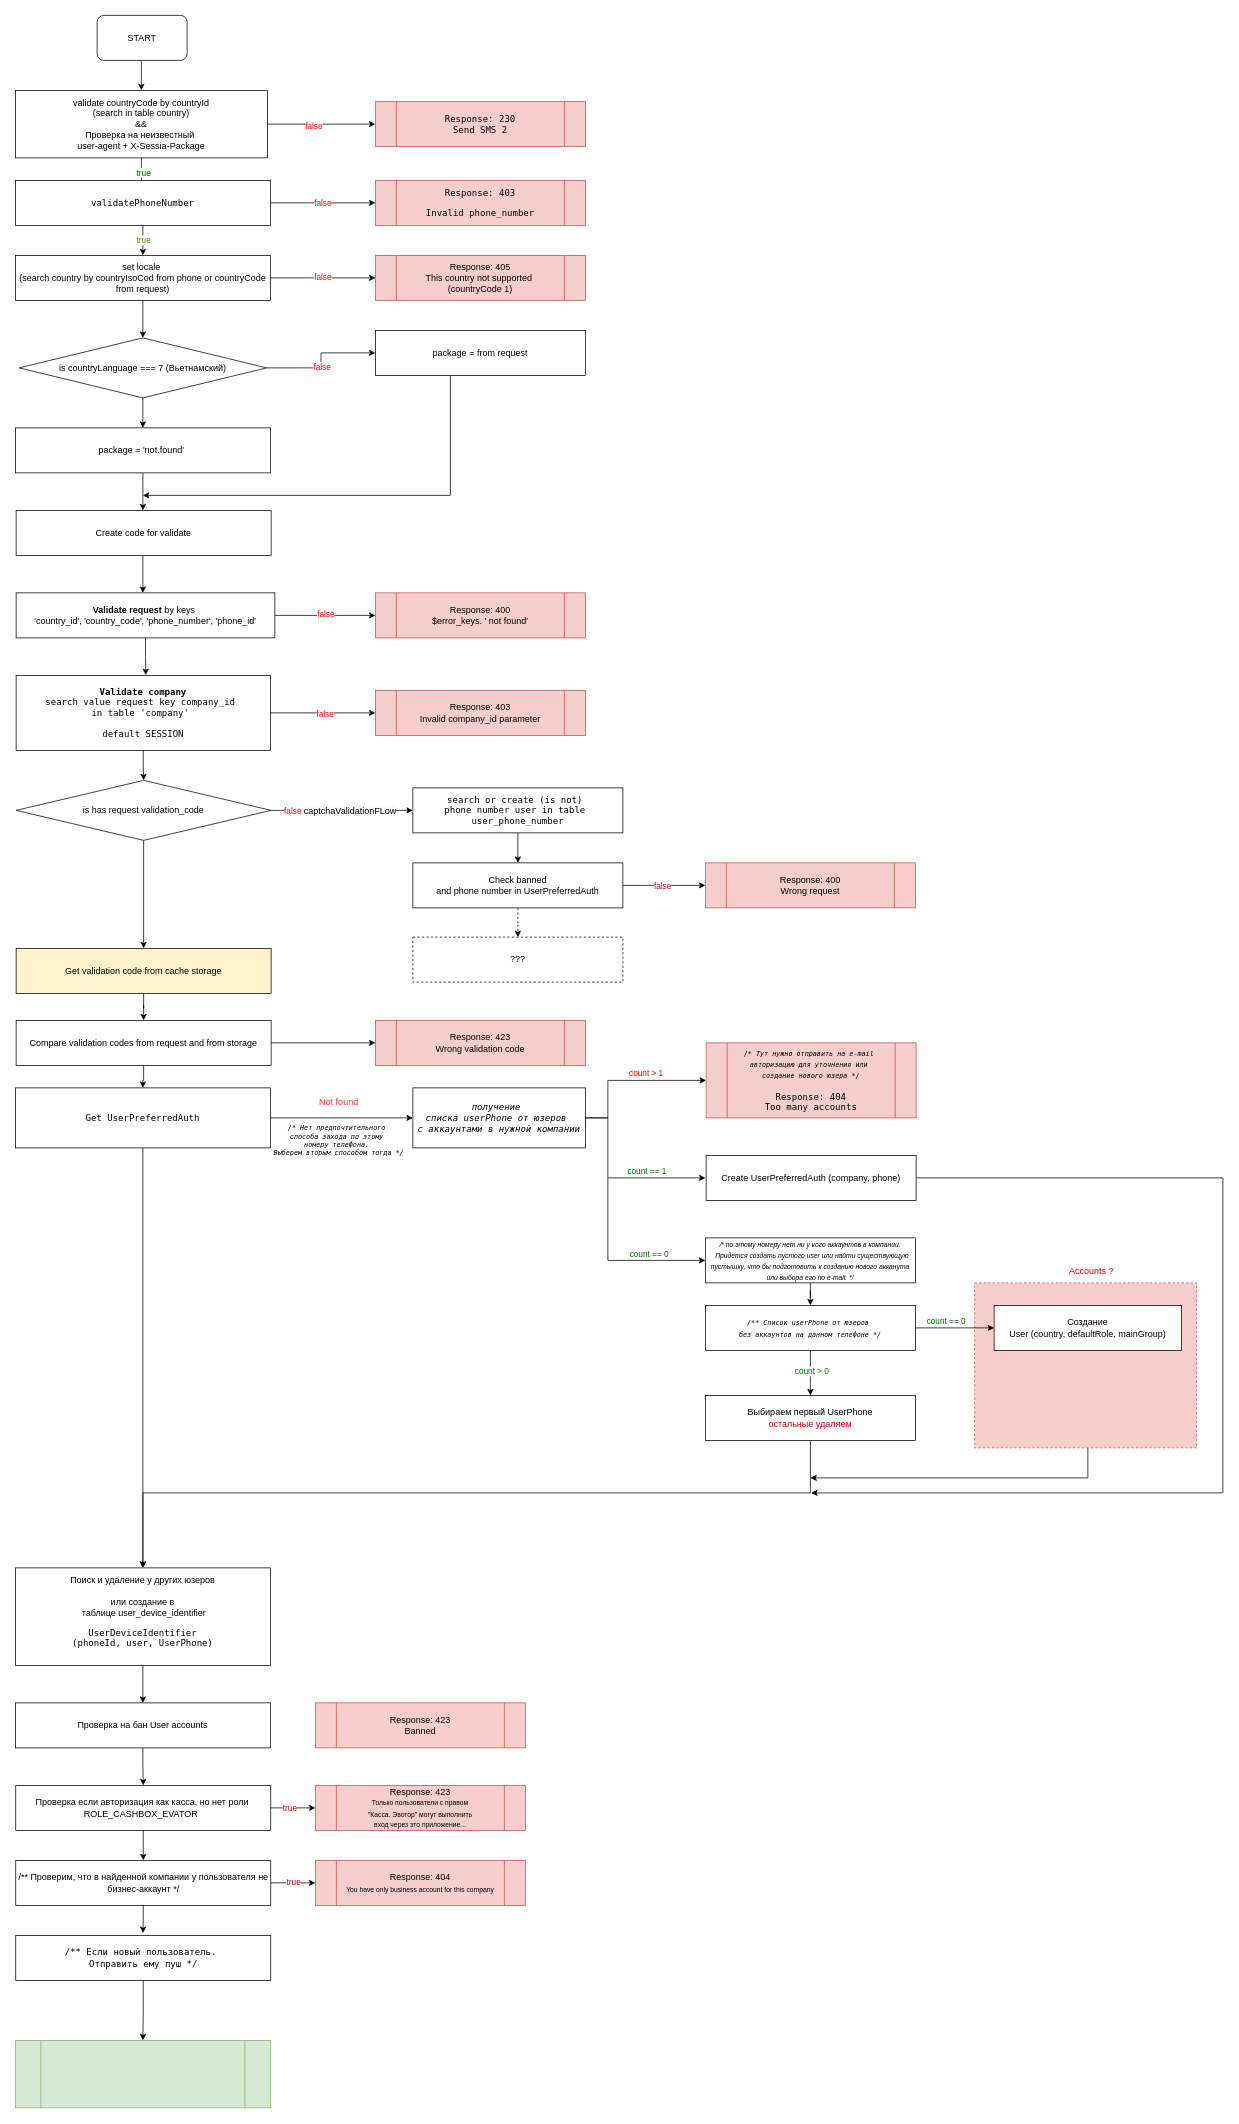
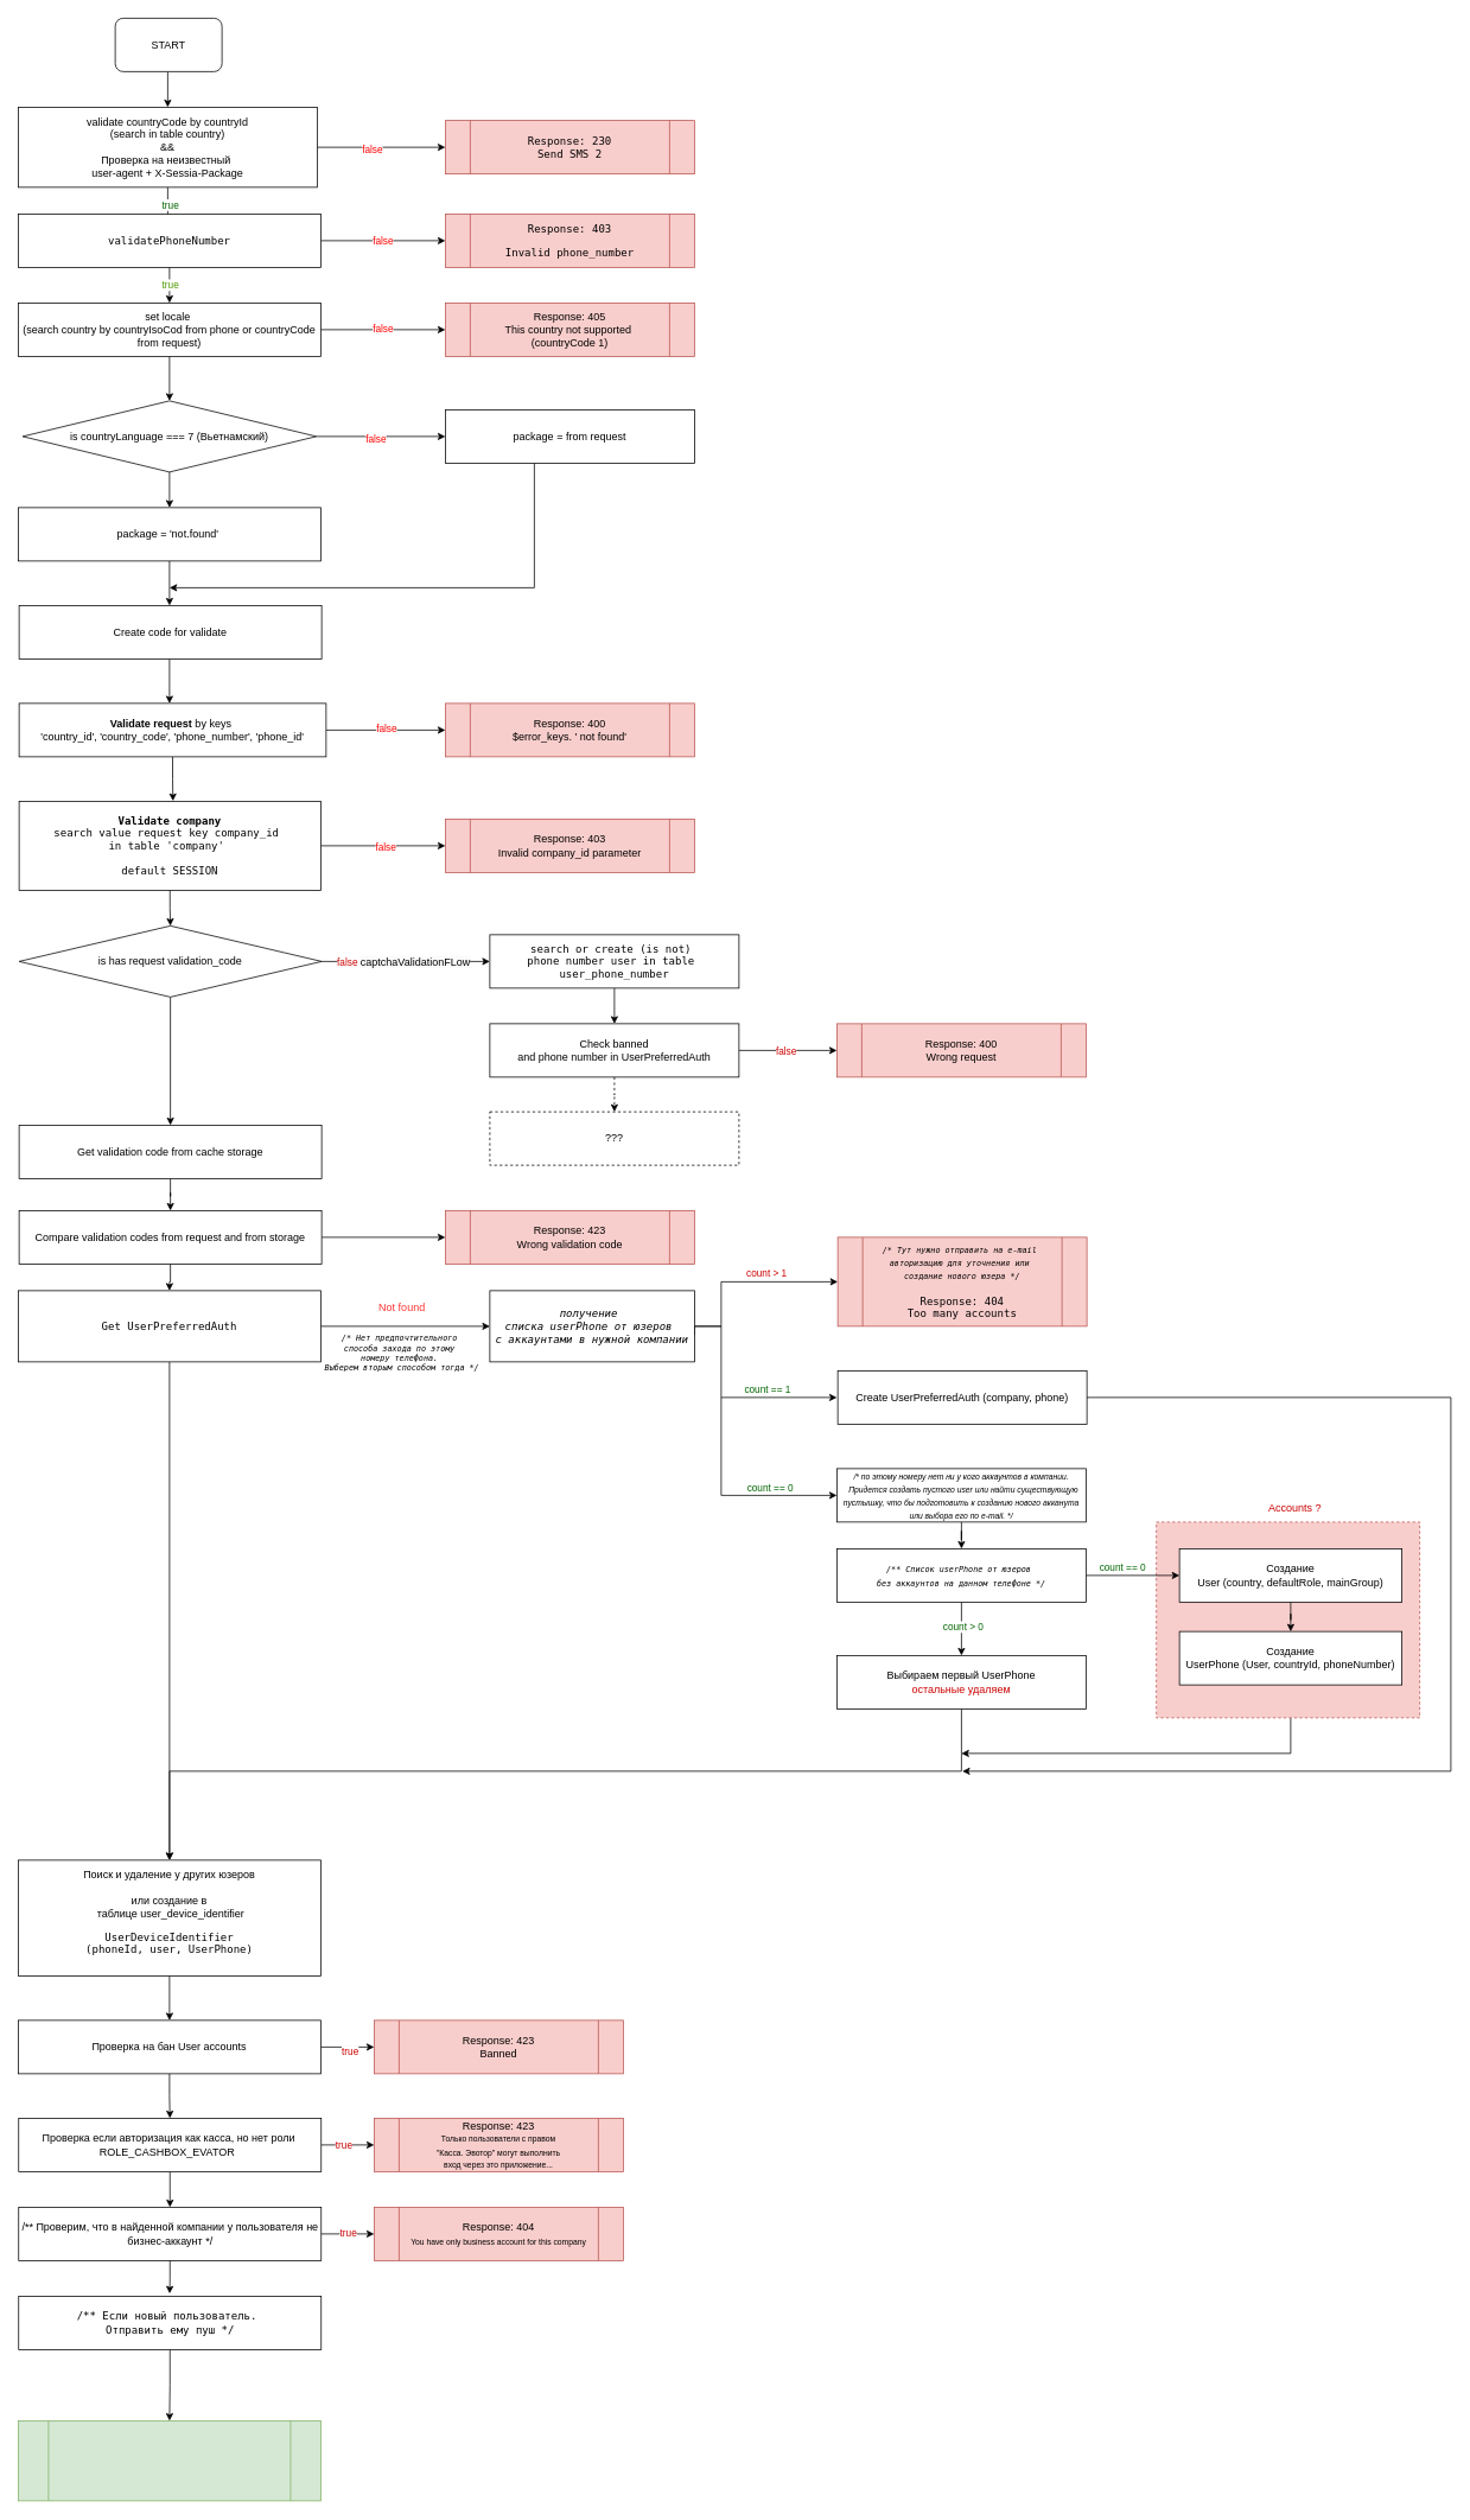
- <mxCell id="22" value="&lt;span style=&quot;background-color: initial;&quot;&gt;package = from request&lt;/span&gt;" style="rounded=0;whiteSpace=wrap;html=1;" vertex="1" parent="1"><mxGeometry x="500" y="440" width="280" height="60" as="geometry" /></mxCell>
+ <mxCell id="22" value="&lt;span style=&quot;background-color: initial;&quot;&gt;package = from request&lt;/span&gt;" style="rounded=0;whiteSpace=wrap;html=1;" vertex="1" parent="1"><mxGeometry x="500" y="460" width="280" height="60" as="geometry" /></mxCell>
- <mxCell id="48" value="Get validation code from cache storage" style="rounded=0;whiteSpace=wrap;html=1;fillColor=#fff2cc;" vertex="1" parent="1"><mxGeometry x="21" y="1264" width="340" height="60" as="geometry" /></mxCell>
+ <mxCell id="48" value="Get validation code from cache storage" style="rounded=0;whiteSpace=wrap;html=1;" vertex="1" parent="1"><mxGeometry x="21" y="1264" width="340" height="60" as="geometry" /></mxCell>
+ <mxCell id="79" style="edgeStyle=orthogonalEdgeStyle;rounded=0;orthogonalLoop=1;jettySize=auto;html=1;entryX=0.5;entryY=0;entryDx=0;entryDy=0;" edge="1" parent="1" source="80" target="81"><mxGeometry relative="1" as="geometry" /></mxCell>
+ <mxCell id="81" value="Создание &lt;br&gt;UserPhone&amp;nbsp;(User, countryId, phoneNumber)" style="rounded=0;whiteSpace=wrap;html=1;align=center;" vertex="1" parent="1"><mxGeometry x="1325" y="1833" width="250" height="60" as="geometry" /></mxCell>
+ <mxCell id="88" style="edgeStyle=orthogonalEdgeStyle;rounded=0;orthogonalLoop=1;jettySize=auto;html=1;entryX=0;entryY=0.5;entryDx=0;entryDy=0;" edge="1" parent="1" source="91" target="92"><mxGeometry relative="1" as="geometry" /></mxCell>
+ <mxCell id="89" value="&lt;font color=&quot;#cc0000&quot;&gt;true&lt;/font&gt;" style="edgeLabel;html=1;align=center;verticalAlign=middle;resizable=0;points=[];" vertex="1" connectable="0" parent="88"><mxGeometry x="0.044" y="-4" relative="1" as="geometry"><mxPoint x="1" as="offset" /></mxGeometry></mxCell>
